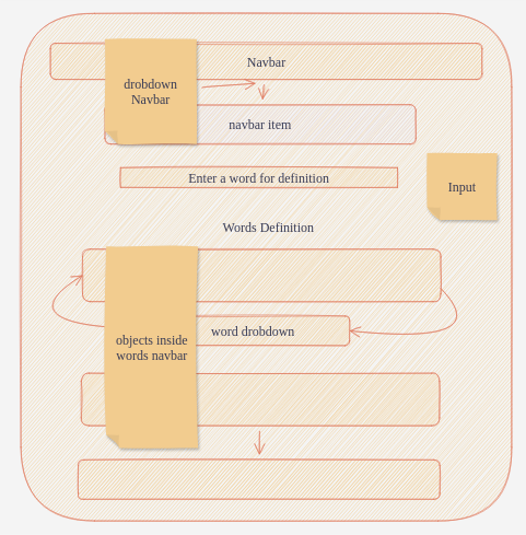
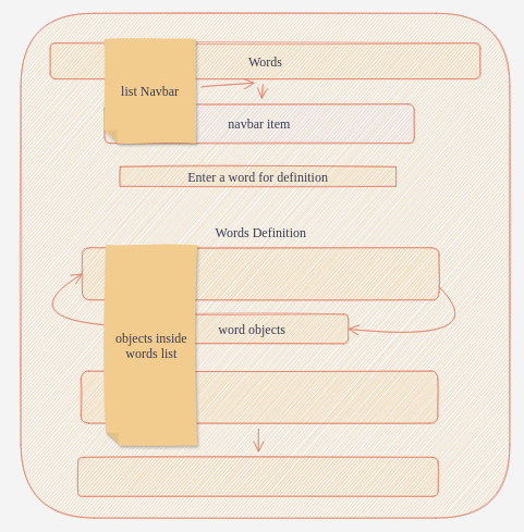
- <mxCell id="14" value="Navbar" style="text;strokeColor=none;fillColor=none;html=1;align=center;verticalAlign=middle;whiteSpace=wrap;hachureGap=4;pointerEvents=0;fontFamily=Architects Daughter;fontSource=https%3A%2F%2Ffonts.googleapis.com%2Fcss%3Ffamily%3DArchitects%2BDaughter;fontSize=20;fontColor=#393C56;sketch=1;rounded=1;" vertex="1" parent="1"><mxGeometry x="375.5" y="78" width="59" height="30" as="geometry" /></mxCell>
+ <mxCell id="14" value="Words" style="text;strokeColor=none;fillColor=none;html=1;align=center;verticalAlign=middle;whiteSpace=wrap;hachureGap=4;pointerEvents=0;fontFamily=Architects Daughter;fontSource=https%3A%2F%2Ffonts.googleapis.com%2Fcss%3Ffamily%3DArchitects%2BDaughter;fontSize=20;fontColor=#393C56;sketch=1;rounded=1;" vertex="1" parent="1"><mxGeometry x="375.5" y="78" width="59" height="30" as="geometry" /></mxCell>
- <mxCell id="12" value="drobdown Navbar" style="shape=note;whiteSpace=wrap;html=1;backgroundOutline=1;fontColor=#393C56;darkOpacity=0.05;fillColor=#F2CC8F;strokeColor=none;fillStyle=solid;direction=west;gradientDirection=north;shadow=1;size=20;pointerEvents=1;hachureGap=4;fontFamily=Architects Daughter;fontSource=https%3A%2F%2Ffonts.googleapis.com%2Fcss%3Ffamily%3DArchitects%2BDaughter;fontSize=20;sketch=1;rounded=1;" vertex="1" parent="1"><mxGeometry x="159" y="59" width="140" height="160" as="geometry" /></mxCell>
+ <mxCell id="12" value="list Navbar" style="shape=note;whiteSpace=wrap;html=1;backgroundOutline=1;fontColor=#393C56;darkOpacity=0.05;fillColor=#F2CC8F;strokeColor=none;fillStyle=solid;direction=west;gradientDirection=north;shadow=1;size=20;pointerEvents=1;hachureGap=4;fontFamily=Architects Daughter;fontSource=https%3A%2F%2Ffonts.googleapis.com%2Fcss%3Ffamily%3DArchitects%2BDaughter;fontSize=20;sketch=1;rounded=1;" vertex="1" parent="1"><mxGeometry x="159" y="59" width="140" height="160" as="geometry" /></mxCell>
- <mxCell id="19" value="Input" style="shape=note;whiteSpace=wrap;html=1;backgroundOutline=1;fontColor=#393C56;darkOpacity=0.05;fillColor=#F2CC8F;strokeColor=none;fillStyle=solid;direction=west;gradientDirection=north;shadow=1;size=20;pointerEvents=1;hachureGap=4;fontFamily=Architects Daughter;fontSource=https%3A%2F%2Ffonts.googleapis.com%2Fcss%3Ffamily%3DArchitects%2BDaughter;fontSize=20;sketch=1;rounded=1;" vertex="1" parent="1"><mxGeometry x="650" y="233" width="107" height="102" as="geometry" /></mxCell>
- <mxCell id="13" value="Words Definition" style="text;strokeColor=none;fillColor=none;html=1;align=center;verticalAlign=middle;whiteSpace=wrap;hachureGap=4;pointerEvents=0;fontFamily=Architects Daughter;fontSource=https%3A%2F%2Ffonts.googleapis.com%2Fcss%3Ffamily%3DArchitects%2BDaughter;fontSize=20;fontColor=#393C56;sketch=1;rounded=1;" vertex="1" parent="1"><mxGeometry x="307.5" y="330" width="201" height="30" as="geometry" /></mxCell>
+ <mxCell id="13" value="Words Definition" style="text;strokeColor=none;fillColor=none;html=1;align=center;verticalAlign=middle;whiteSpace=wrap;hachureGap=4;pointerEvents=0;fontFamily=Architects Daughter;fontSource=https%3A%2F%2Ffonts.googleapis.com%2Fcss%3Ffamily%3DArchitects%2BDaughter;fontSize=20;fontColor=#393C56;sketch=1;rounded=1;" vertex="1" parent="1"><mxGeometry x="297.5" y="340" width="201" height="30" as="geometry" /></mxCell>
- <mxCell id="15" value="word drobdown" style="whiteSpace=wrap;html=1;hachureGap=4;pointerEvents=0;fontFamily=Architects Daughter;fontSource=https%3A%2F%2Ffonts.googleapis.com%2Fcss%3Ffamily%3DArchitects%2BDaughter;fontSize=20;fillColor=#F2CC8F;strokeColor=#E07A5F;fontColor=#393C56;sketch=1;rounded=1;" vertex="1" parent="1"><mxGeometry x="238" y="481" width="294" height="45" as="geometry" /></mxCell>
+ <mxCell id="15" value="word objects" style="whiteSpace=wrap;html=1;hachureGap=4;pointerEvents=0;fontFamily=Architects Daughter;fontSource=https%3A%2F%2Ffonts.googleapis.com%2Fcss%3Ffamily%3DArchitects%2BDaughter;fontSize=20;fillColor=#F2CC8F;strokeColor=#E07A5F;fontColor=#393C56;sketch=1;rounded=1;" vertex="1" parent="1"><mxGeometry x="238" y="481" width="294" height="45" as="geometry" /></mxCell>
- <mxCell id="17" value="objects inside words navbar" style="shape=note;whiteSpace=wrap;html=1;backgroundOutline=1;fontColor=#393C56;darkOpacity=0.05;fillColor=#F2CC8F;strokeColor=none;fillStyle=solid;direction=west;gradientDirection=north;shadow=1;size=20;pointerEvents=1;hachureGap=4;fontFamily=Architects Daughter;fontSource=https%3A%2F%2Ffonts.googleapis.com%2Fcss%3Ffamily%3DArchitects%2BDaughter;fontSize=20;sketch=1;rounded=1;" vertex="1" parent="1"><mxGeometry x="161" y="375" width="140" height="307" as="geometry" /></mxCell>
+ <mxCell id="17" value="objects inside words list" style="shape=note;whiteSpace=wrap;html=1;backgroundOutline=1;fontColor=#393C56;darkOpacity=0.05;fillColor=#F2CC8F;strokeColor=none;fillStyle=solid;direction=west;gradientDirection=north;shadow=1;size=20;pointerEvents=1;hachureGap=4;fontFamily=Architects Daughter;fontSource=https%3A%2F%2Ffonts.googleapis.com%2Fcss%3Ffamily%3DArchitects%2BDaughter;fontSize=20;sketch=1;rounded=1;" vertex="1" parent="1"><mxGeometry x="161" y="375" width="140" height="307" as="geometry" /></mxCell>
